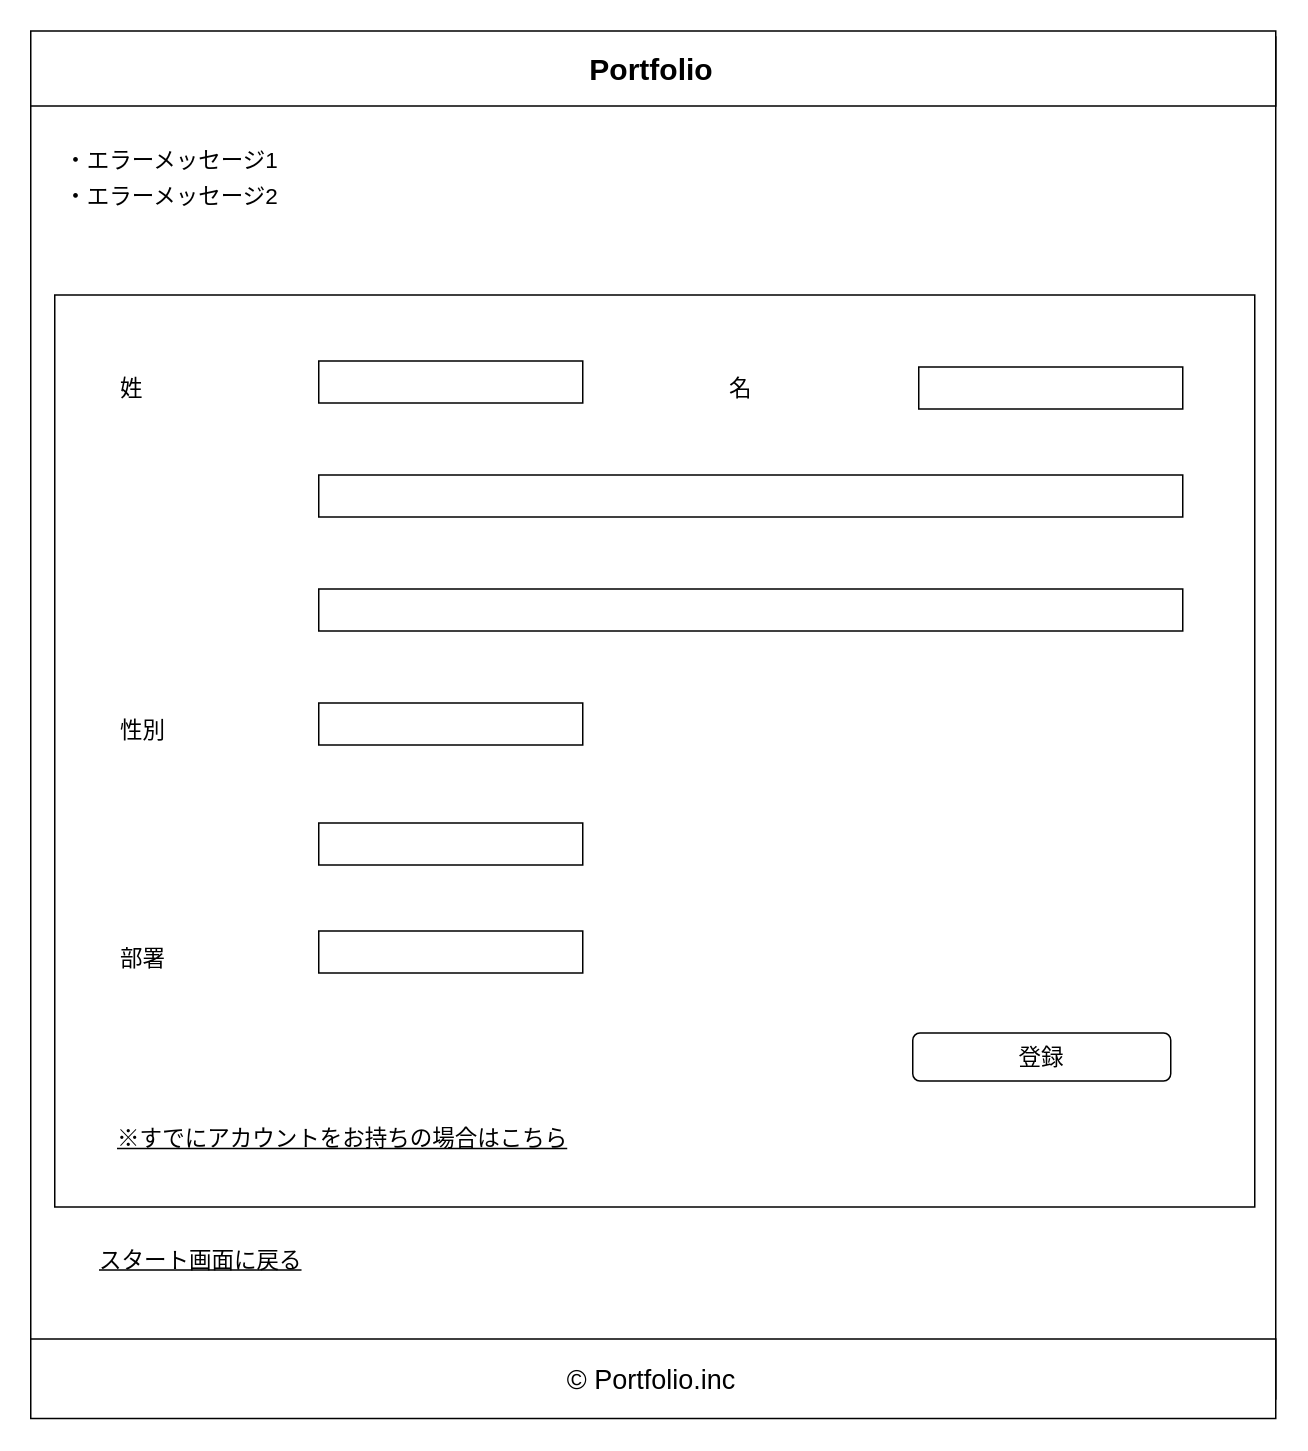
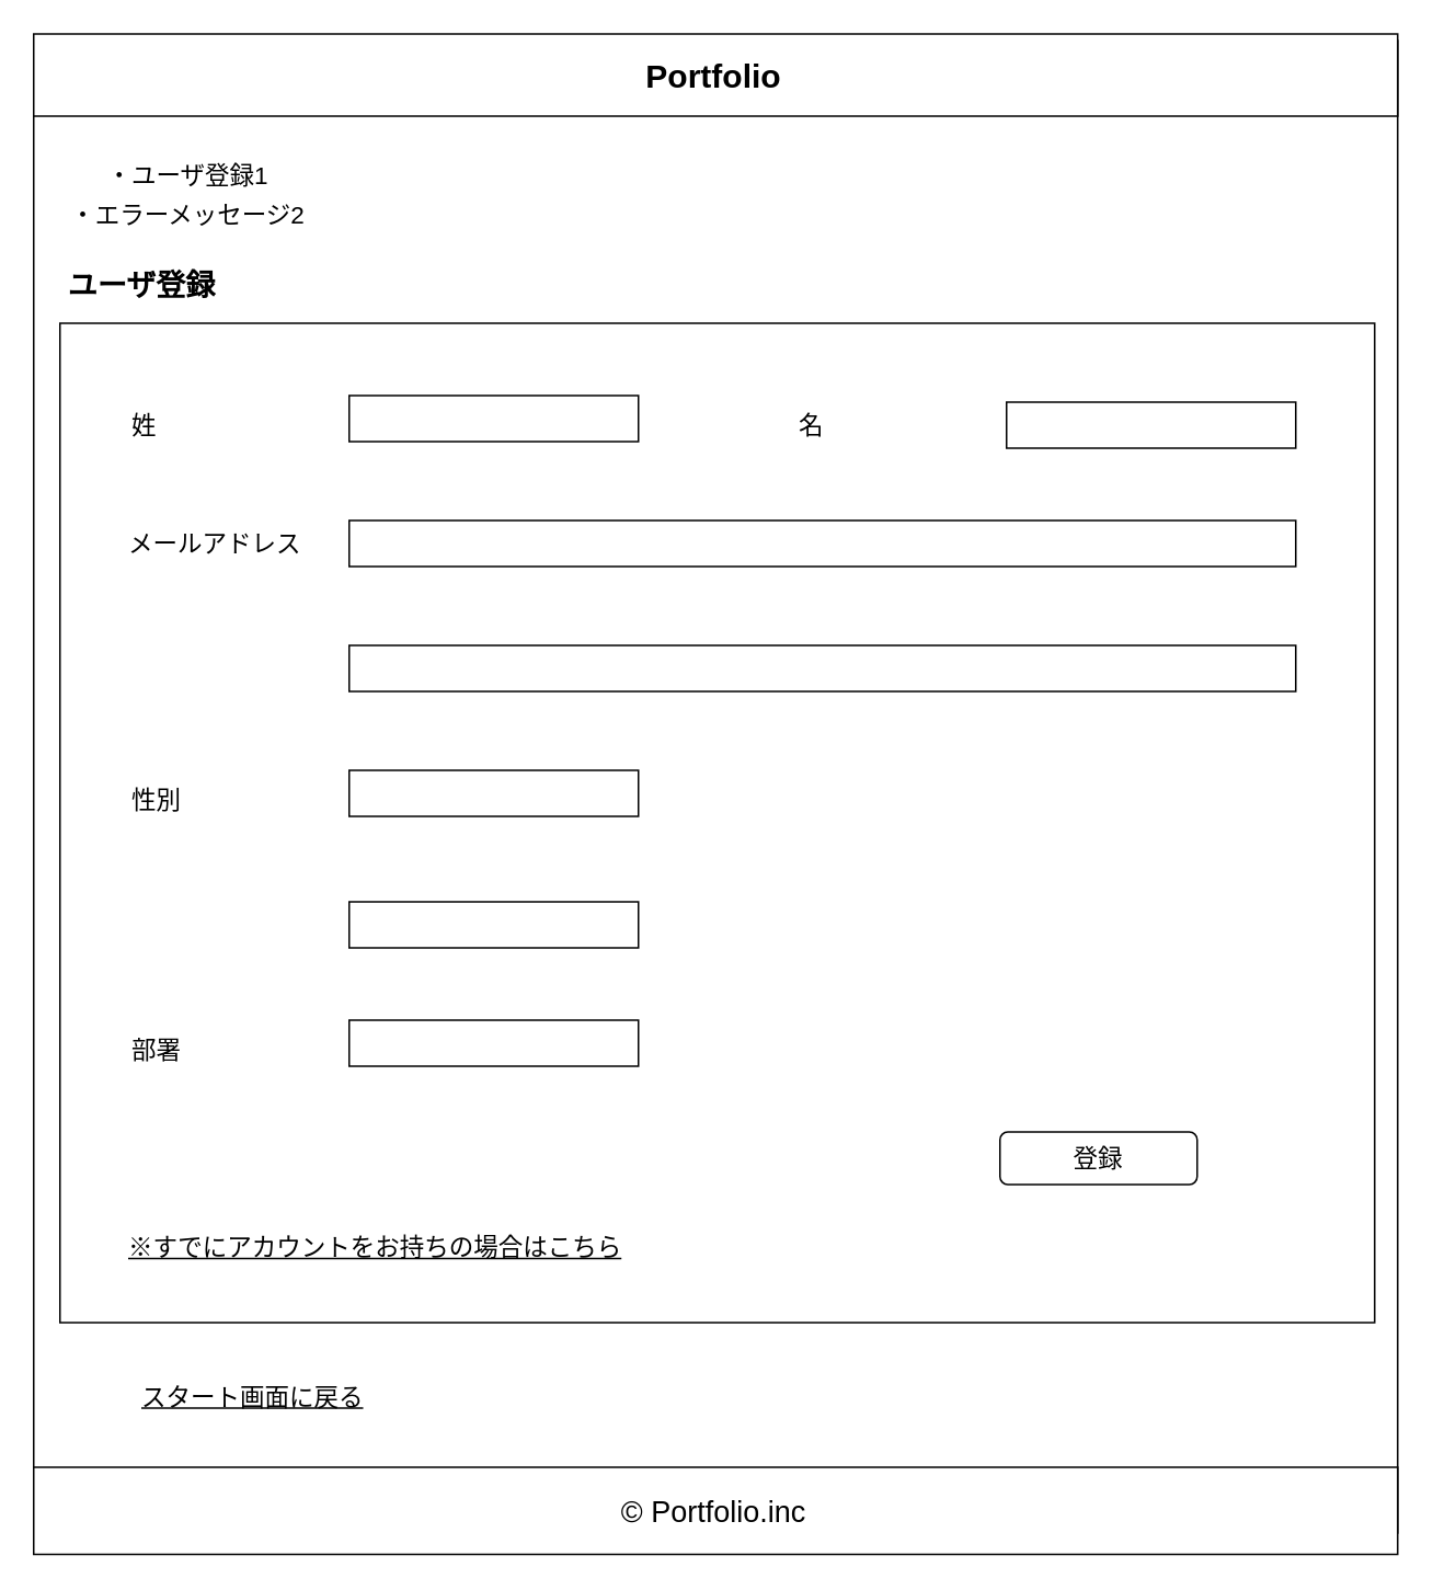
- <mxCell id="22" value="・エラーメッセージ1" style="text;html=1;strokeColor=none;fillColor=none;align=center;verticalAlign=middle;whiteSpace=wrap;rounded=0;fontSize=15;" parent="1" vertex="1"><mxGeometry x="36" y="96" width="156" height="20" as="geometry" /></mxCell>
+ <mxCell id="22" value="・ユーザ登録1" style="text;html=1;strokeColor=none;fillColor=none;align=center;verticalAlign=middle;whiteSpace=wrap;rounded=0;fontSize=15;" parent="1" vertex="1"><mxGeometry x="36" y="96" width="156" height="20" as="geometry" /></mxCell>
+ <mxCell id="8" value="&lt;font size=&quot;1&quot;&gt;&lt;b style=&quot;font-size: 18px&quot;&gt;ユーザ登録&lt;/b&gt;&lt;/font&gt;" style="text;html=1;strokeColor=none;fillColor=none;align=center;verticalAlign=middle;whiteSpace=wrap;rounded=0;fontSize=17;" parent="1" vertex="1"><mxGeometry x="36" y="164" width="100" height="20" as="geometry" /></mxCell>
+ <mxCell id="11" value="メールアドレス" style="text;html=1;strokeColor=none;fillColor=none;align=left;verticalAlign=middle;whiteSpace=wrap;rounded=0;fontSize=15;" parent="1" vertex="1"><mxGeometry x="76" y="320" width="128" height="20" as="geometry" /></mxCell>
- <mxCell id="21" value="登録" style="rounded=1;whiteSpace=wrap;html=1;fontSize=15;align=center;" parent="1" vertex="1"><mxGeometry x="608" y="688" width="172" height="32" as="geometry" /></mxCell>
+ <mxCell id="21" value="登録" style="rounded=1;whiteSpace=wrap;html=1;fontSize=15;align=center;" parent="1" vertex="1"><mxGeometry x="608" y="688" width="120" height="32" as="geometry" /></mxCell>
- <mxCell id="25" value="スタート画面に戻る" style="text;html=1;strokeColor=none;fillColor=none;align=left;verticalAlign=middle;whiteSpace=wrap;rounded=0;fontSize=15;fontStyle=4" vertex="1" parent="1"><mxGeometry x="64" y="829" width="376" height="20" as="geometry" /></mxCell>
+ <mxCell id="25" value="スタート画面に戻る" style="text;html=1;strokeColor=none;fillColor=none;align=left;verticalAlign=middle;whiteSpace=wrap;rounded=0;fontSize=15;fontStyle=4" vertex="1" parent="1"><mxGeometry x="84" y="839" width="376" height="20" as="geometry" /></mxCell>
